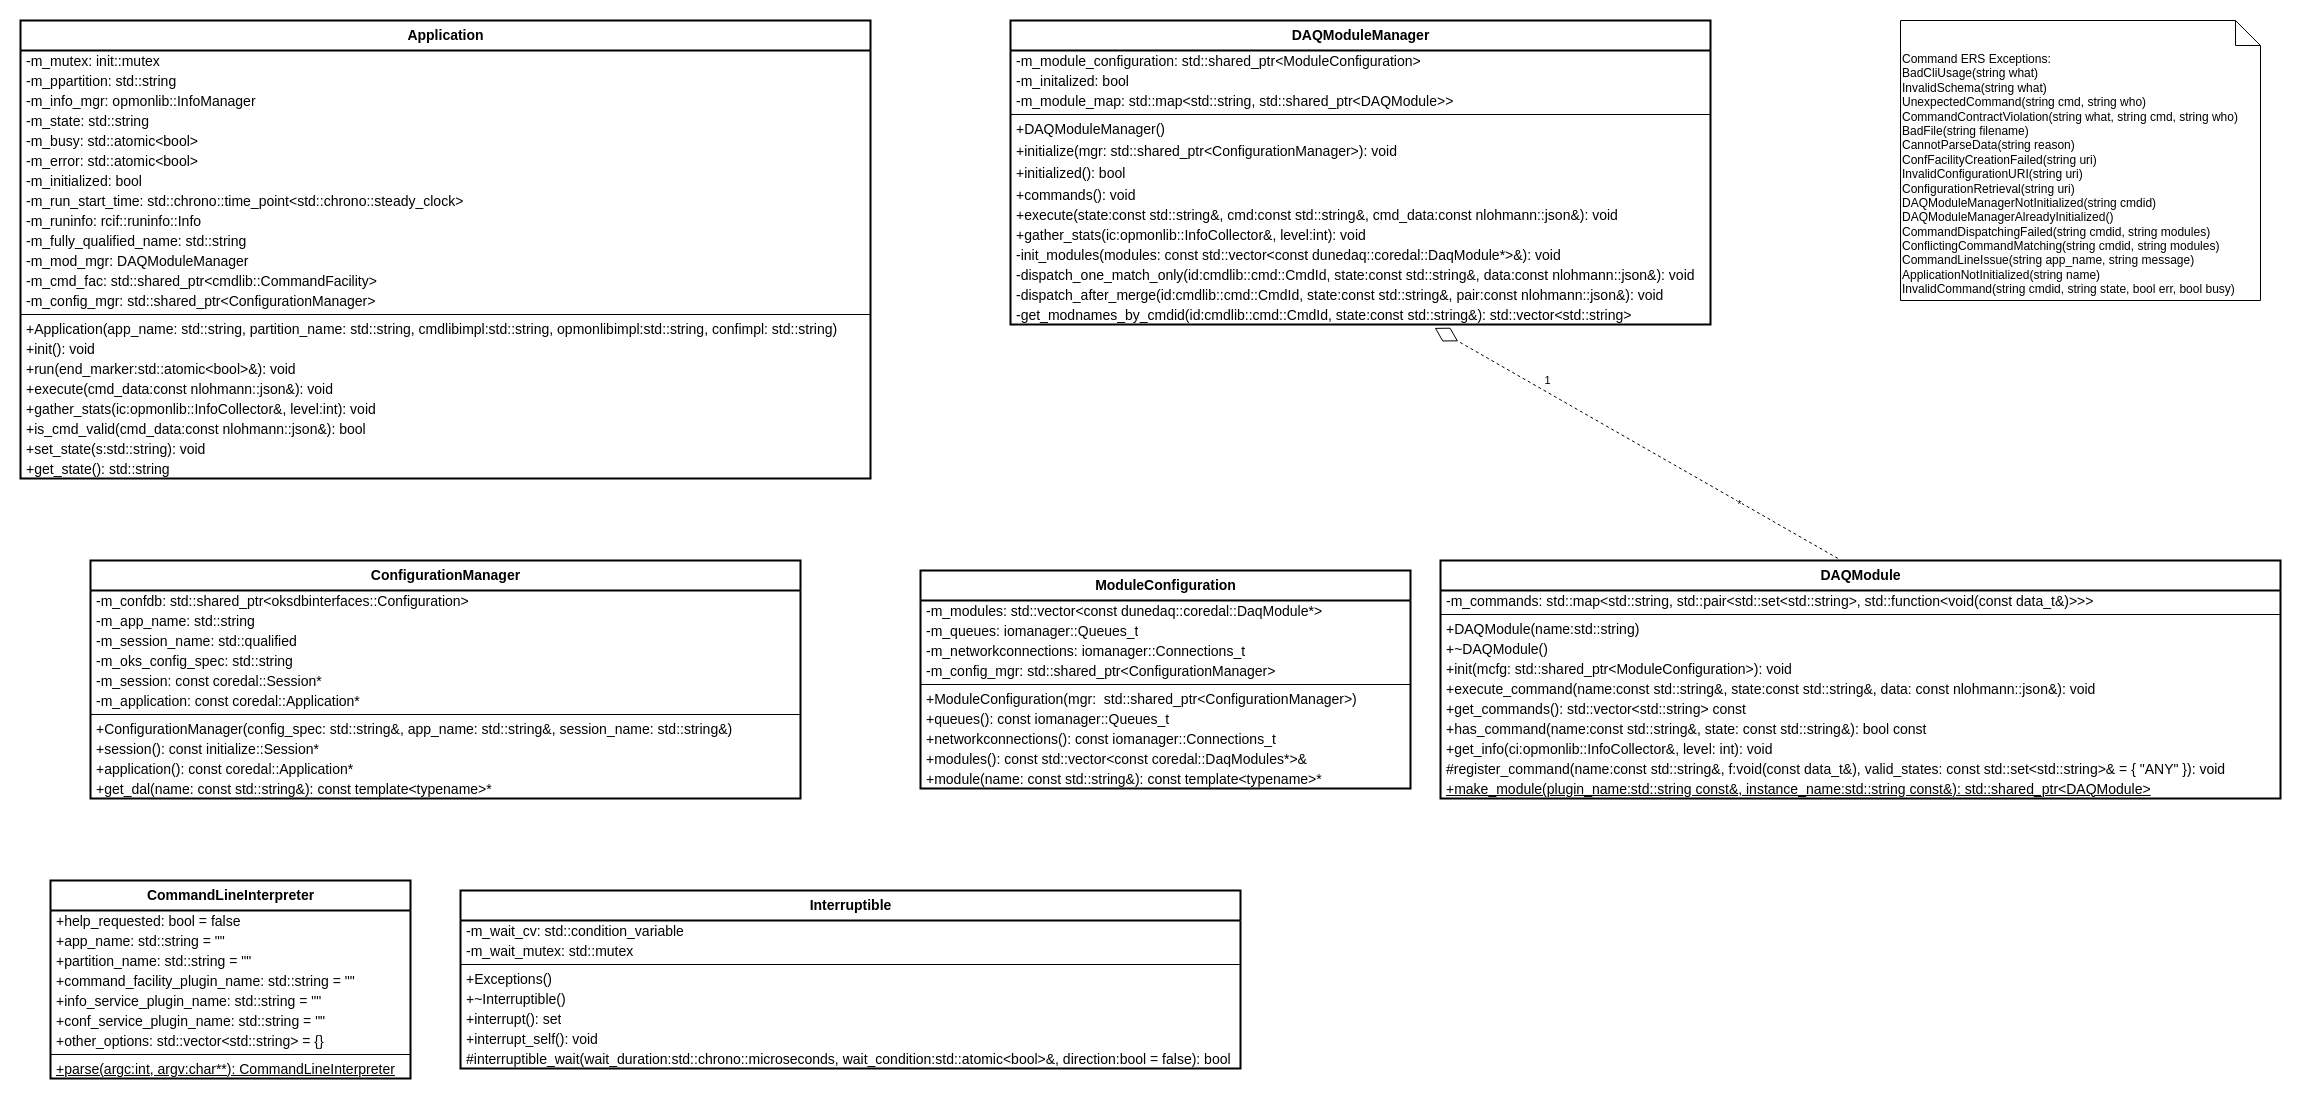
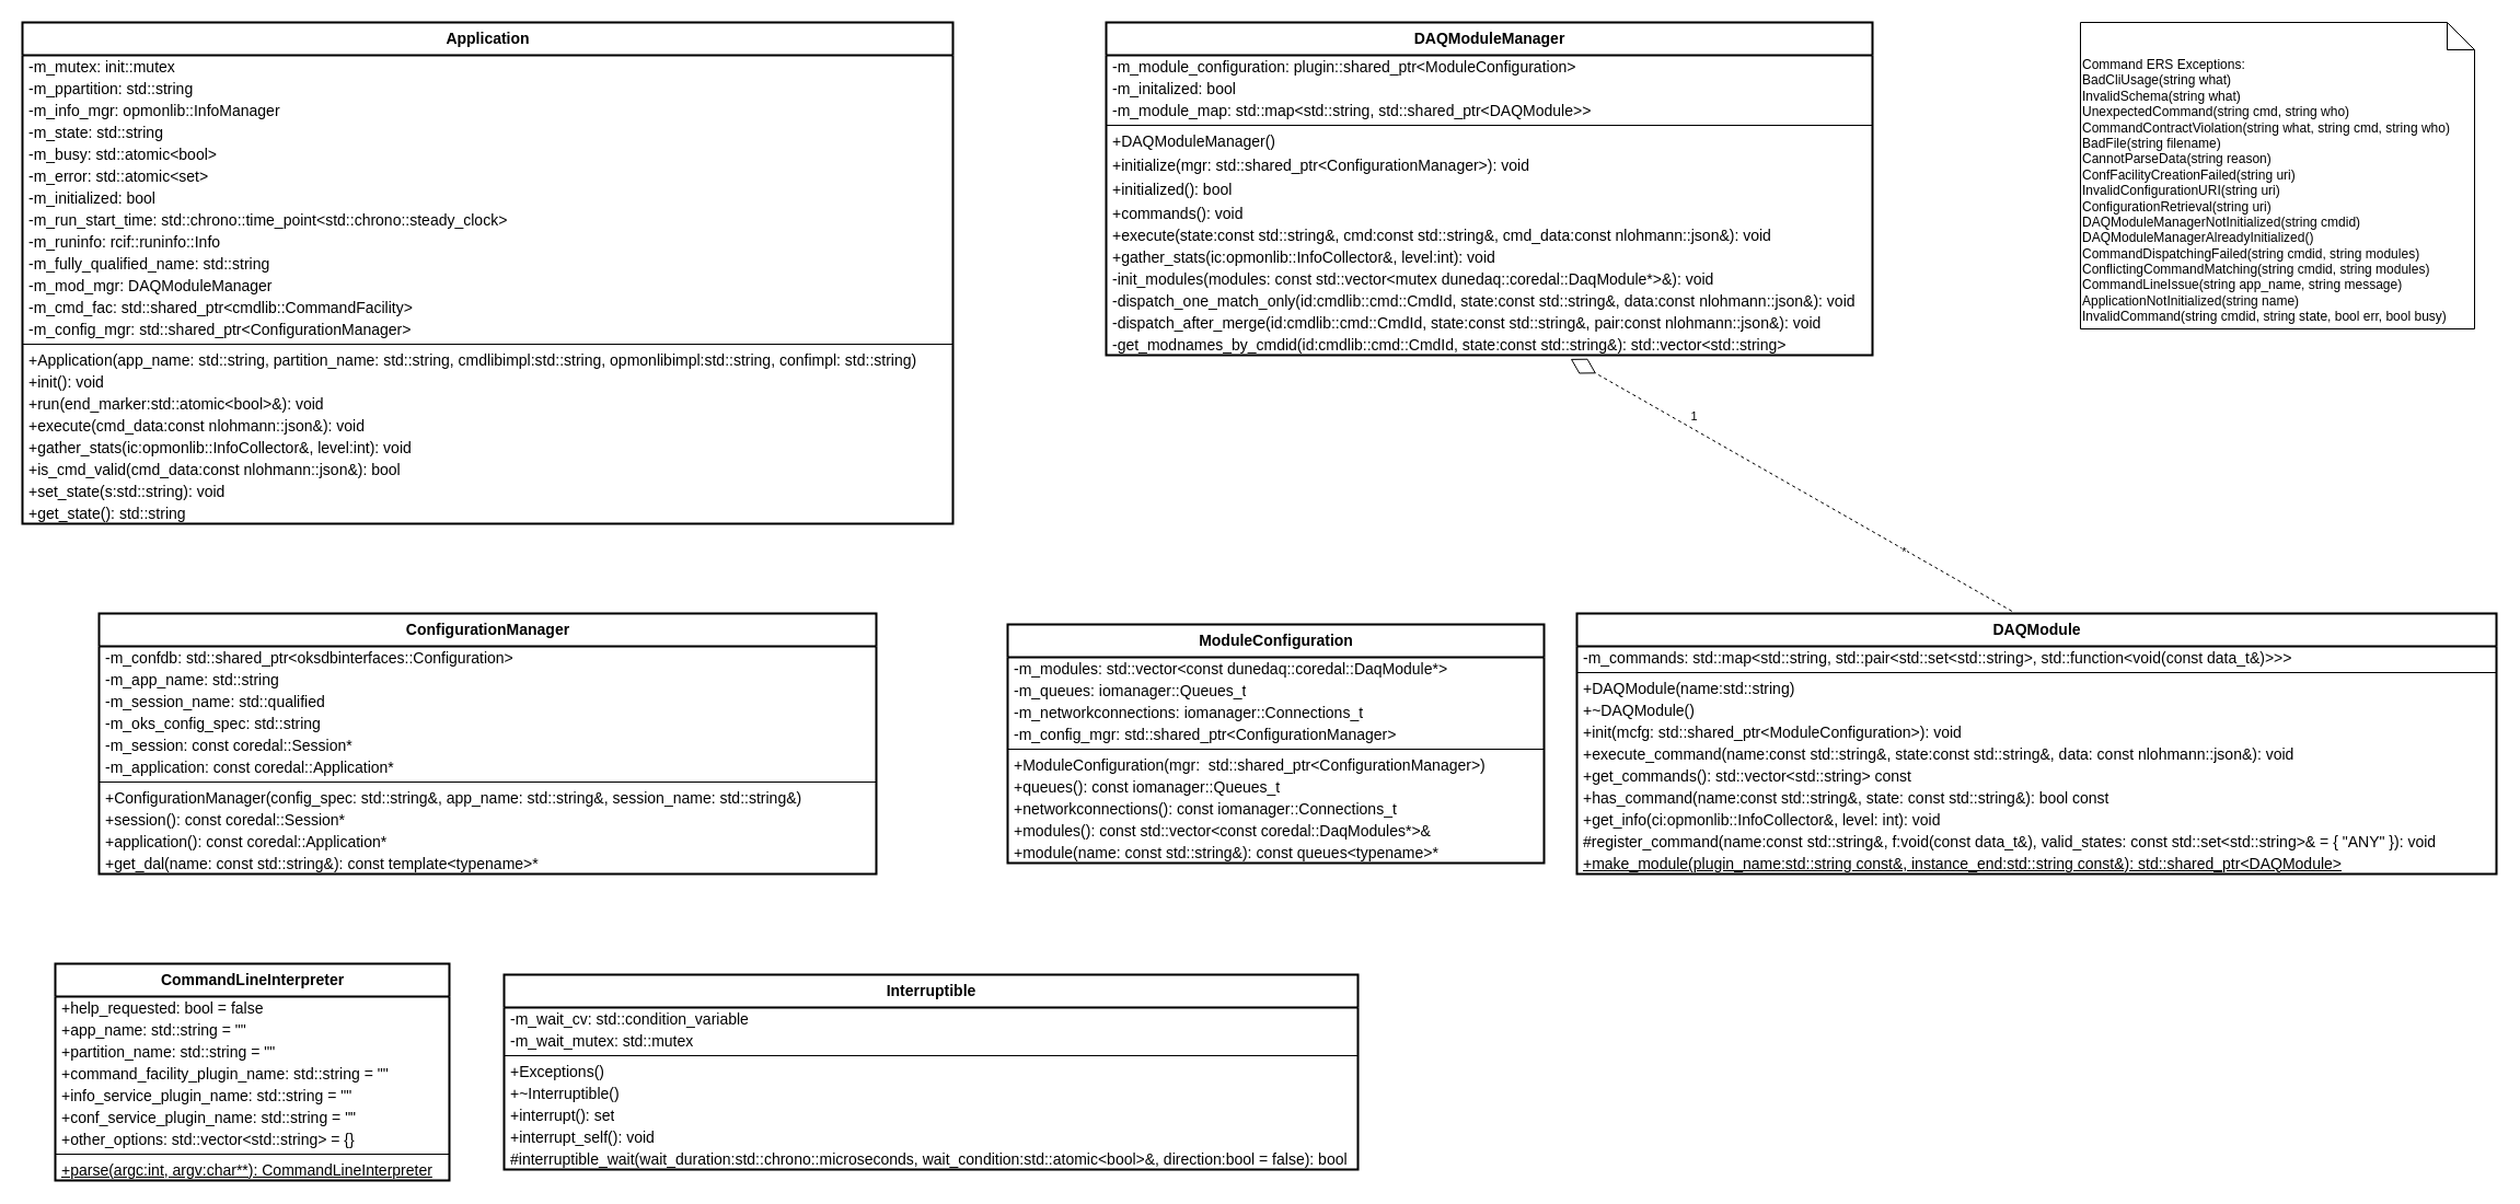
- <mxCell id="26" value="-m_module_configuration: std::shared_ptr&amp;lt;ModuleConfiguration&amp;gt;" style="text;html=1;strokeColor=none;fillColor=none;align=left;verticalAlign=middle;spacingLeft=4;spacingRight=4;overflow=hidden;rotatable=0;points=[[0,0.5],[1,0.5]];portConstraint=eastwest;fontFamily=Helvetica;fontSize=14;" vertex="1" parent="25"><mxGeometry y="30" width="700" height="20" as="geometry" /></mxCell>
+ <mxCell id="26" value="-m_module_configuration: plugin::shared_ptr&amp;lt;ModuleConfiguration&amp;gt;" style="text;html=1;strokeColor=none;fillColor=none;align=left;verticalAlign=middle;spacingLeft=4;spacingRight=4;overflow=hidden;rotatable=0;points=[[0,0.5],[1,0.5]];portConstraint=eastwest;fontFamily=Helvetica;fontSize=14;" vertex="1" parent="25"><mxGeometry y="30" width="700" height="20" as="geometry" /></mxCell>
- <mxCell id="8" value="-m_error: std::atomic&amp;lt;bool&amp;gt;" style="text;html=1;strokeColor=none;fillColor=none;align=left;verticalAlign=middle;spacingLeft=4;spacingRight=4;overflow=hidden;rotatable=0;points=[[0,0.5],[1,0.5]];portConstraint=eastwest;fontFamily=Helvetica;fontSize=14;" parent="2" vertex="1"><mxGeometry y="130" width="850" height="20" as="geometry" /></mxCell>
+ <mxCell id="8" value="-m_error: std::atomic&amp;lt;set&amp;gt;" style="text;html=1;strokeColor=none;fillColor=none;align=left;verticalAlign=middle;spacingLeft=4;spacingRight=4;overflow=hidden;rotatable=0;points=[[0,0.5],[1,0.5]];portConstraint=eastwest;fontFamily=Helvetica;fontSize=14;" parent="2" vertex="1"><mxGeometry y="130" width="850" height="20" as="geometry" /></mxCell>
- <mxCell id="36" value="-init_modules(modules: const std::vector&amp;lt;const dunedaq::coredal::DaqModule*&amp;gt;&amp;amp;): void" style="text;html=1;strokeColor=none;fillColor=none;align=left;verticalAlign=middle;spacingLeft=4;spacingRight=4;overflow=hidden;rotatable=0;points=[[0,0.5],[1,0.5]];portConstraint=eastwest;fontFamily=Helvetica;fontSize=14;" parent="25" vertex="1"><mxGeometry y="224" width="700" height="20" as="geometry" /></mxCell>
+ <mxCell id="36" value="-init_modules(modules: const std::vector&amp;lt;mutex dunedaq::coredal::DaqModule*&amp;gt;&amp;amp;): void" style="text;html=1;strokeColor=none;fillColor=none;align=left;verticalAlign=middle;spacingLeft=4;spacingRight=4;overflow=hidden;rotatable=0;points=[[0,0.5],[1,0.5]];portConstraint=eastwest;fontFamily=Helvetica;fontSize=14;" parent="25" vertex="1"><mxGeometry y="224" width="700" height="20" as="geometry" /></mxCell>
- <mxCell id="84" value="+session(): const initialize::Session*" style="text;html=1;strokeColor=none;fillColor=none;align=left;verticalAlign=middle;spacingLeft=4;spacingRight=4;overflow=hidden;rotatable=0;points=[[0,0.5],[1,0.5]];portConstraint=eastwest;fontFamily=Helvetica;fontSize=14;" vertex="1" parent="75"><mxGeometry y="178" width="710" height="20" as="geometry" /></mxCell>
+ <mxCell id="84" value="+session(): const coredal::Session*" style="text;html=1;strokeColor=none;fillColor=none;align=left;verticalAlign=middle;spacingLeft=4;spacingRight=4;overflow=hidden;rotatable=0;points=[[0,0.5],[1,0.5]];portConstraint=eastwest;fontFamily=Helvetica;fontSize=14;" vertex="1" parent="75"><mxGeometry y="178" width="710" height="20" as="geometry" /></mxCell>
- <mxCell id="97" value="+module(name: const std::string&amp;amp;): const template&amp;lt;typename&amp;gt;*" style="text;html=1;strokeColor=none;fillColor=none;align=left;verticalAlign=middle;spacingLeft=4;spacingRight=4;overflow=hidden;rotatable=0;points=[[0,0.5],[1,0.5]];portConstraint=eastwest;fontFamily=Helvetica;fontSize=14;" vertex="1" parent="87"><mxGeometry y="198" width="490" height="20" as="geometry" /></mxCell>
+ <mxCell id="97" value="+module(name: const std::string&amp;amp;): const queues&amp;lt;typename&amp;gt;*" style="text;html=1;strokeColor=none;fillColor=none;align=left;verticalAlign=middle;spacingLeft=4;spacingRight=4;overflow=hidden;rotatable=0;points=[[0,0.5],[1,0.5]];portConstraint=eastwest;fontFamily=Helvetica;fontSize=14;" vertex="1" parent="87"><mxGeometry y="198" width="490" height="20" as="geometry" /></mxCell>
- <mxCell id="51" value="&lt;u&gt;+make_module(plugin_name:std::string const&amp;amp;, instance_name:std::string const&amp;amp;): std::shared_ptr&amp;lt;DAQModule&amp;gt;&lt;/u&gt;" style="text;html=1;strokeColor=none;fillColor=none;align=left;verticalAlign=middle;spacingLeft=4;spacingRight=4;overflow=hidden;rotatable=0;points=[[0,0.5],[1,0.5]];portConstraint=eastwest;fontFamily=Helvetica;fontSize=14;" parent="40" vertex="1"><mxGeometry y="218" width="840" height="20" as="geometry" /></mxCell>
+ <mxCell id="51" value="&lt;u&gt;+make_module(plugin_name:std::string const&amp;amp;, instance_end:std::string const&amp;amp;): std::shared_ptr&amp;lt;DAQModule&amp;gt;&lt;/u&gt;" style="text;html=1;strokeColor=none;fillColor=none;align=left;verticalAlign=middle;spacingLeft=4;spacingRight=4;overflow=hidden;rotatable=0;points=[[0,0.5],[1,0.5]];portConstraint=eastwest;fontFamily=Helvetica;fontSize=14;" parent="40" vertex="1"><mxGeometry y="218" width="840" height="20" as="geometry" /></mxCell>
